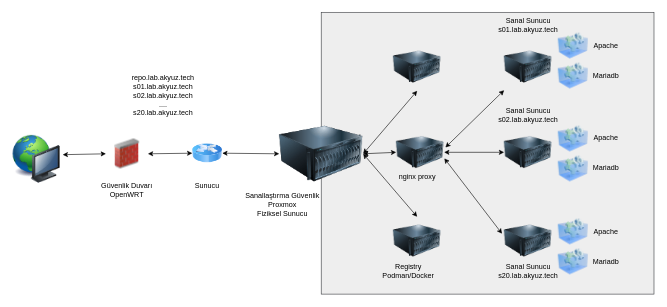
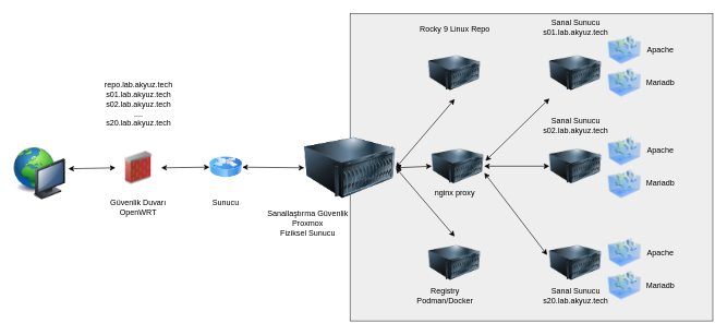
+ <mxCell id="16" value="Rocky 9 Linux Repo&lt;div&gt;&lt;br&gt;&lt;/div&gt;" style="text;html=1;align=center;verticalAlign=middle;resizable=0;points=[];autosize=1;strokeColor=none;fillColor=none;" vertex="1" parent="1"><mxGeometry x="630" y="31" width="130" height="40" as="geometry" /></mxCell>
- <mxCell id="23" value="repo.lab.akyuz.tech&lt;div&gt;s01.lab.akyuz.tech&lt;/div&gt;&lt;div&gt;s02.lab.akyuz.tech&lt;/div&gt;&lt;div&gt;....&lt;/div&gt;&lt;div&gt;s20.lab.akyuz.tech&lt;/div&gt;&lt;div&gt;&lt;br&gt;&lt;/div&gt;" style="text;html=1;align=center;verticalAlign=middle;resizable=0;points=[];autosize=1;strokeColor=none;fillColor=none;" vertex="1" parent="1"><mxGeometry x="206" y="116" width="130" height="100" as="geometry" /></mxCell>
+ <mxCell id="23" value="repo.lab.akyuz.tech&lt;div&gt;s01.lab.akyuz.tech&lt;/div&gt;&lt;div&gt;s02.lab.akyuz.tech&lt;/div&gt;&lt;div&gt;....&lt;/div&gt;&lt;div&gt;s20.lab.akyuz.tech&lt;/div&gt;&lt;div&gt;&lt;br&gt;&lt;/div&gt;" style="text;html=1;align=center;verticalAlign=middle;resizable=0;points=[];autosize=1;strokeColor=none;fillColor=none;" vertex="1" parent="1"><mxGeometry x="146" y="116" width="130" height="100" as="geometry" /></mxCell>
